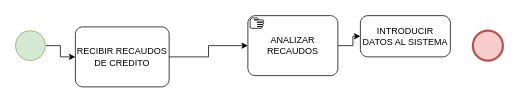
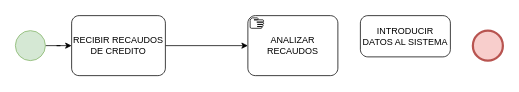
- <mxCell id="8" value="" style="edgeStyle=orthogonalEdgeStyle;rounded=0;orthogonalLoop=1;jettySize=auto;html=1;" edge="1" parent="1" source="9" target="6"><mxGeometry relative="1" as="geometry" /></mxCell>
- <mxCell id="5" value="RECIBIR RECAUDOS DE CREDITO" style="points=[[0.25,0,0],[0.5,0,0],[0.75,0,0],[1,0.25,0],[1,0.5,0],[1,0.75,0],[0.75,1,0],[0.5,1,0],[0.25,1,0],[0,0.75,0],[0,0.5,0],[0,0.25,0]];shape=mxgraph.bpmn.task;whiteSpace=wrap;rectStyle=rounded;size=10;taskMarker=abstract;" vertex="1" parent="1"><mxGeometry x="100" y="35" width="125" height="80" as="geometry" /></mxCell>
+ <mxCell id="5" value="RECIBIR RECAUDOS DE CREDITO" style="points=[[0.25,0,0],[0.5,0,0],[0.75,0,0],[1,0.25,0],[1,0.5,0],[1,0.75,0],[0.75,1,0],[0.5,1,0],[0.25,1,0],[0,0.75,0],[0,0.5,0],[0,0.25,0]];shape=mxgraph.bpmn.task;whiteSpace=wrap;rectStyle=rounded;size=10;taskMarker=abstract;" vertex="1" parent="1"><mxGeometry x="95" y="20" width="125" height="80" as="geometry" /></mxCell>
